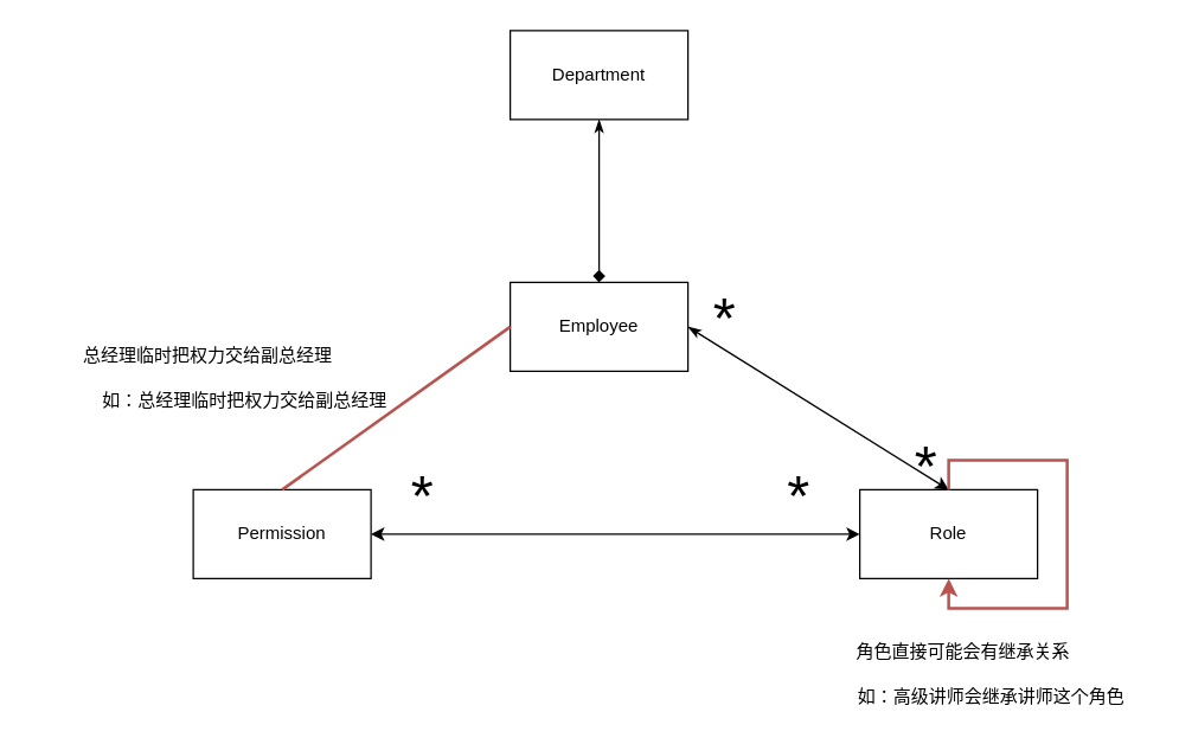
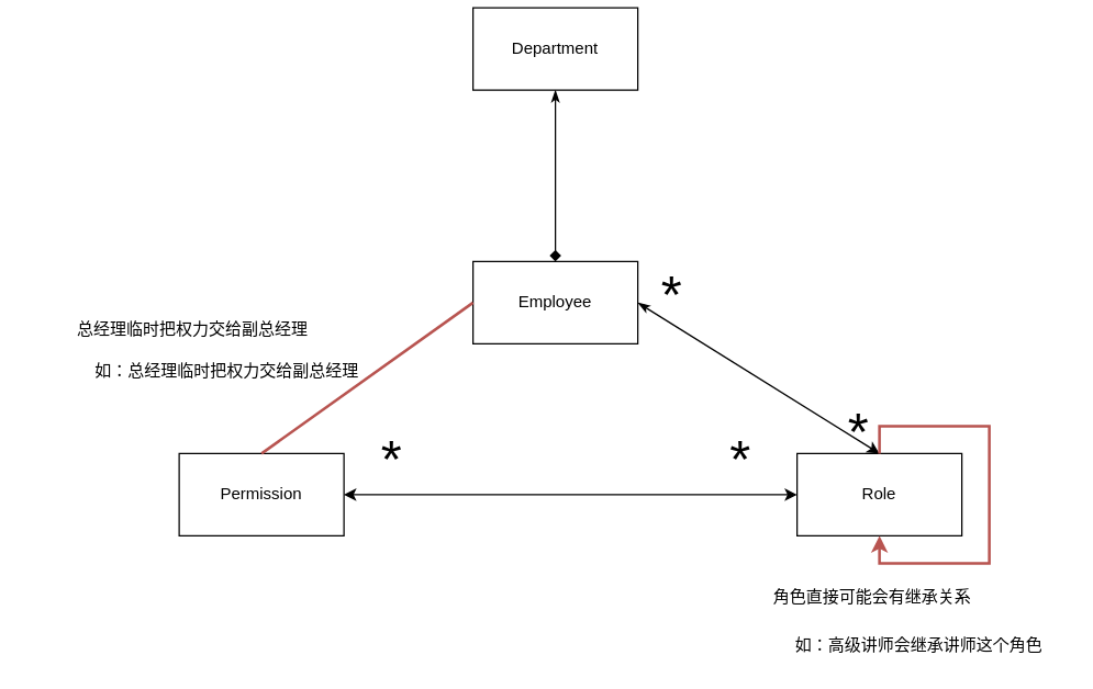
- <mxCell id="4" value="Department" style="rounded=0;whiteSpace=wrap;html=1;" vertex="1" parent="1"><mxGeometry x="344" y="20" width="120" height="60" as="geometry" /></mxCell>
+ <mxCell id="4" value="Department" style="rounded=0;whiteSpace=wrap;html=1;" vertex="1" parent="1"><mxGeometry x="344" y="5" width="120" height="60" as="geometry" /></mxCell>
- <mxCell id="15" value="角色直接可能会有继承关系" style="text;html=1;strokeColor=none;fillColor=none;align=center;verticalAlign=middle;whiteSpace=wrap;rounded=0;" vertex="1" parent="1"><mxGeometry x="560" y="430" width="180" height="20" as="geometry" /></mxCell>
+ <mxCell id="15" value="角色直接可能会有继承关系" style="text;html=1;strokeColor=none;fillColor=none;align=center;verticalAlign=middle;whiteSpace=wrap;rounded=0;" vertex="1" parent="1"><mxGeometry x="545" y="425" width="180" height="20" as="geometry" /></mxCell>
